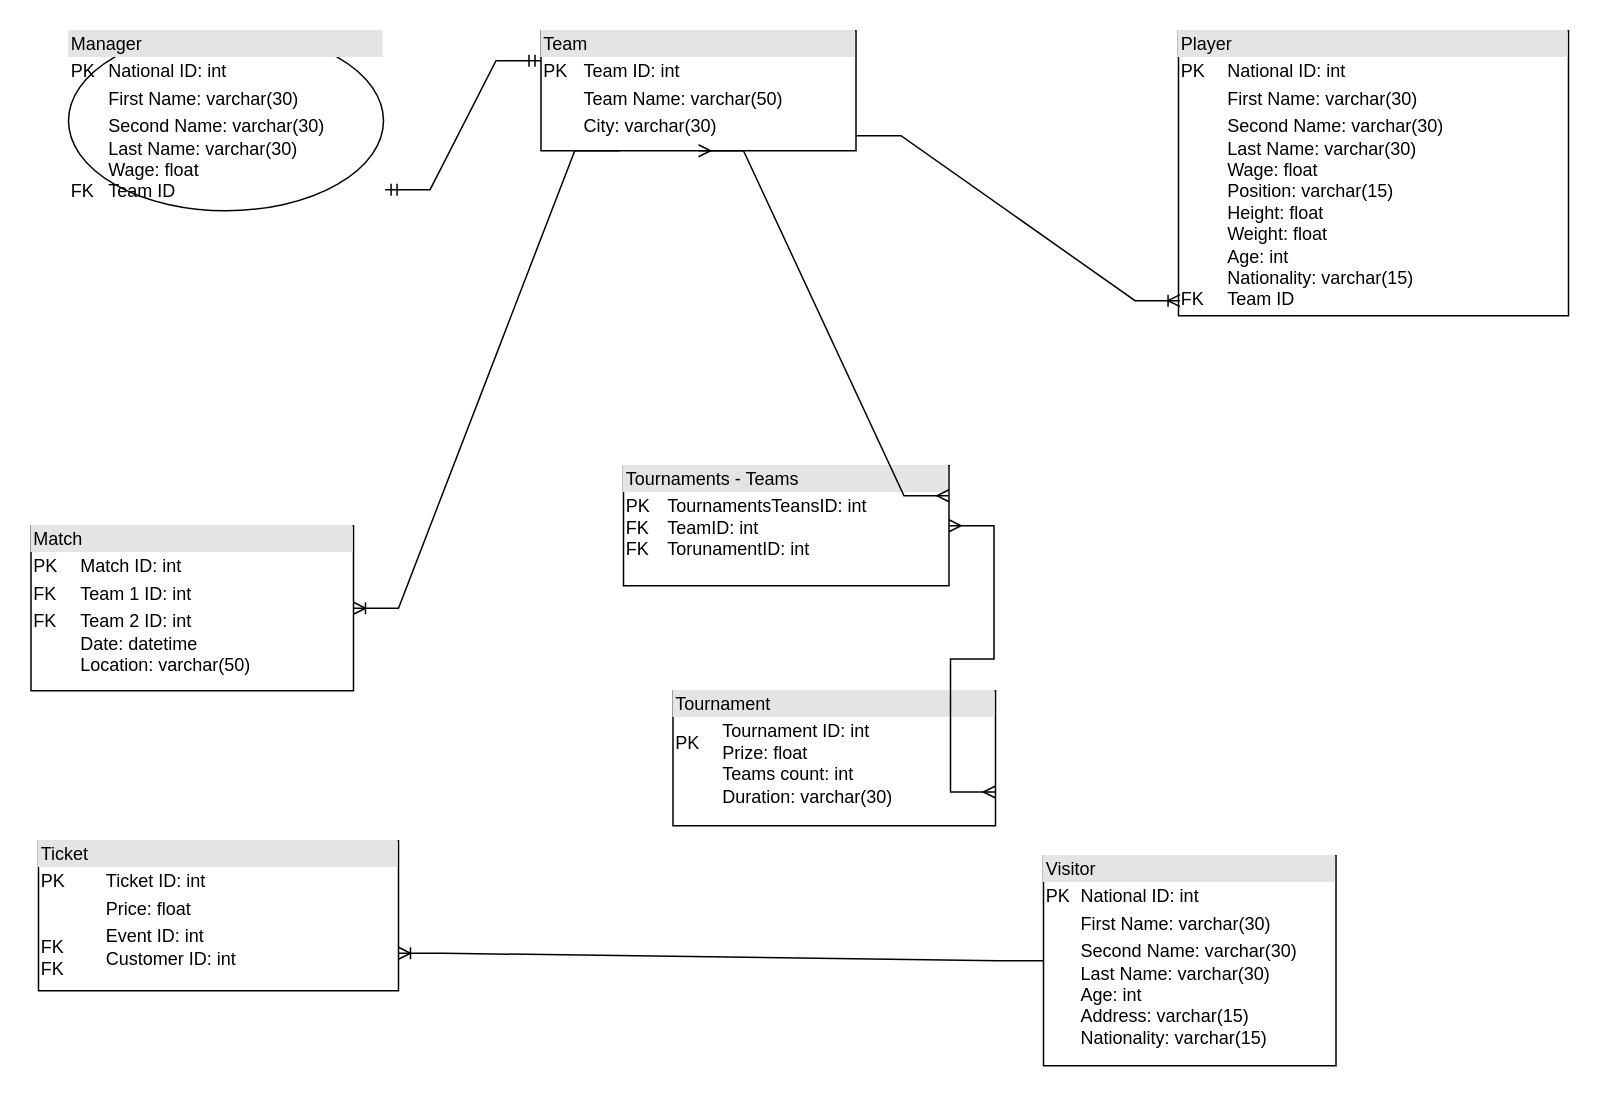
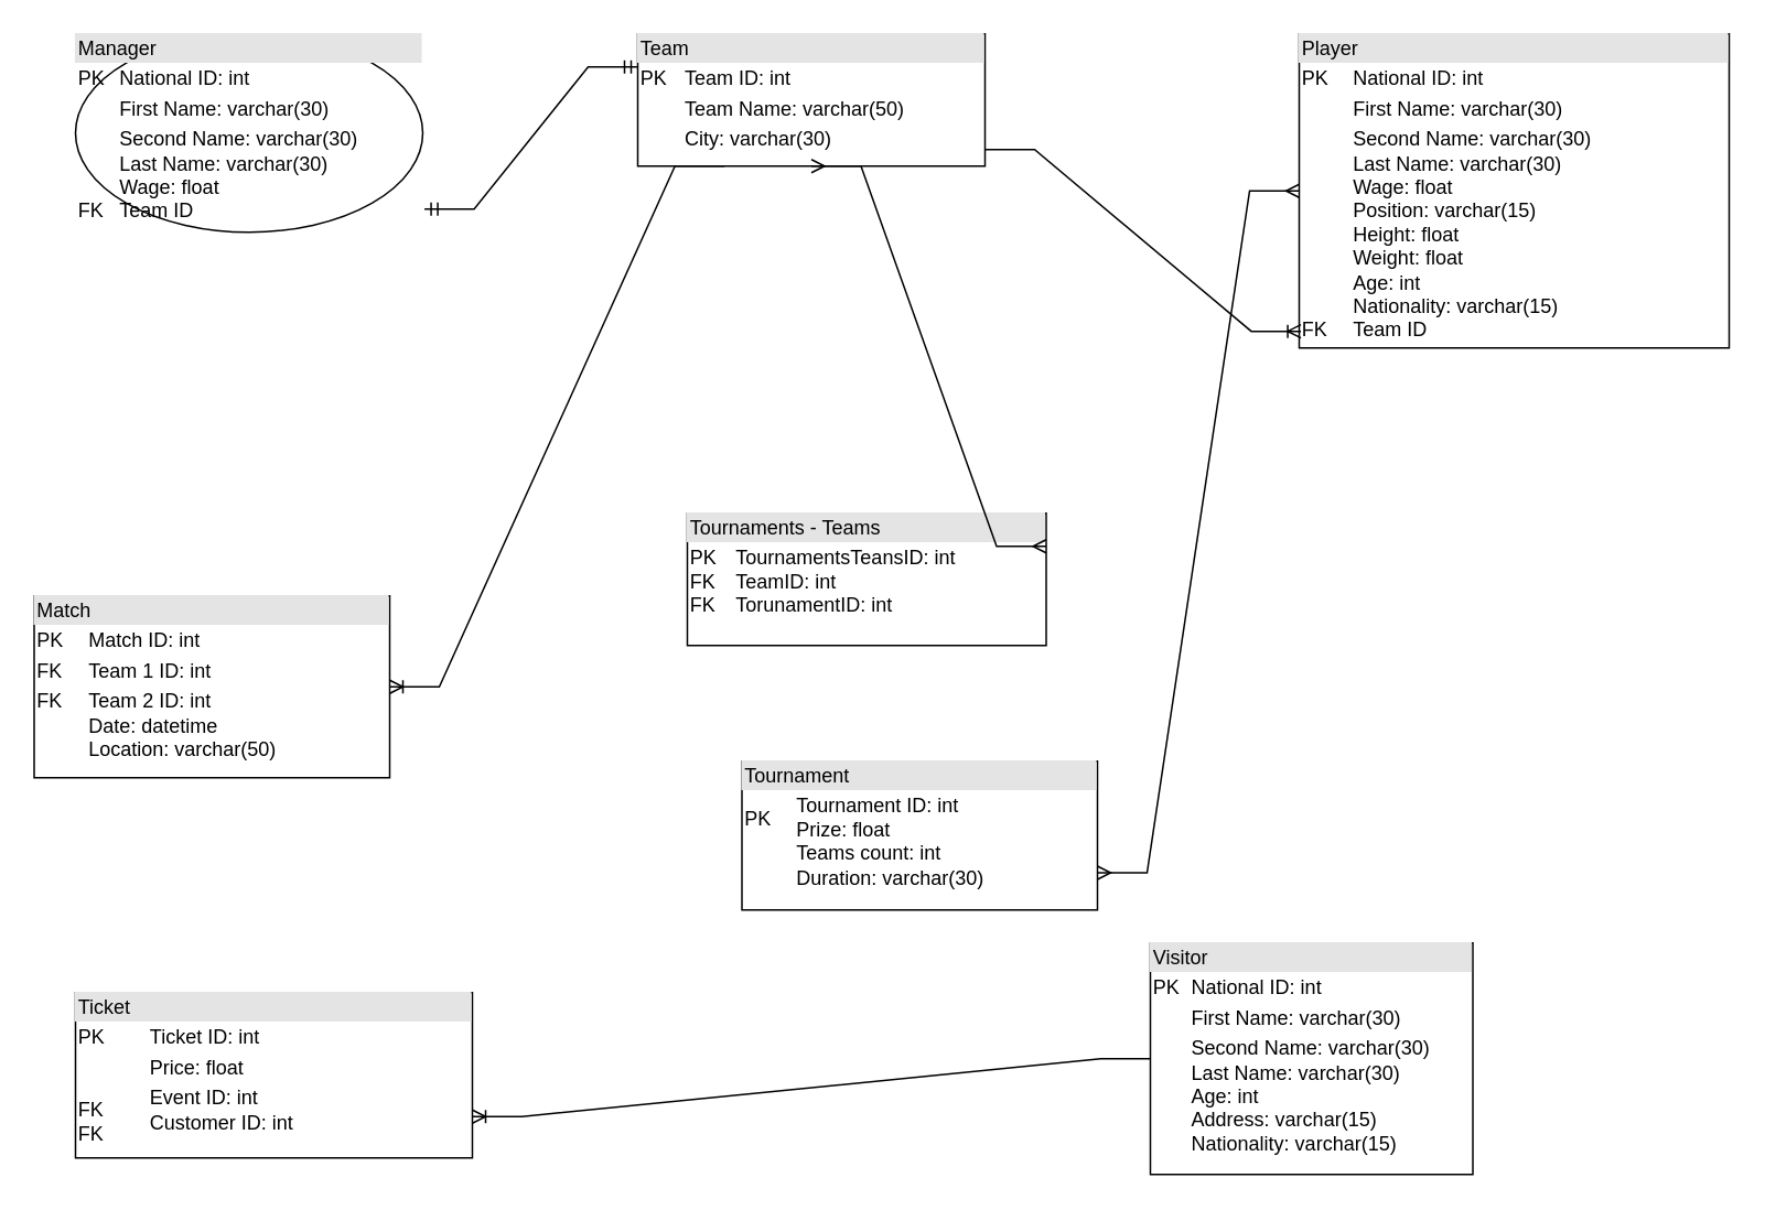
- <mxCell id="3" value="&lt;div style=&quot;box-sizing:border-box;width:100%;background:#e4e4e4;padding:2px;&quot;&gt;Team&lt;/div&gt;&lt;table style=&quot;width:100%;font-size:1em;&quot; cellpadding=&quot;2&quot; cellspacing=&quot;0&quot;&gt;&lt;tbody&gt;&lt;tr&gt;&lt;td&gt;PK&lt;/td&gt;&lt;td&gt;Team ID: int&lt;br&gt;&lt;/td&gt;&lt;/tr&gt;&lt;tr&gt;&lt;td&gt;&lt;br&gt;&lt;/td&gt;&lt;td&gt;Team Name: varchar(50)&lt;/td&gt;&lt;/tr&gt;&lt;tr&gt;&lt;td&gt;&lt;br&gt;&lt;/td&gt;&lt;td&gt;City: varchar(30)&lt;br&gt;&lt;/td&gt;&lt;/tr&gt;&lt;/tbody&gt;&lt;/table&gt;" style="verticalAlign=top;align=left;overflow=fill;html=1;" vertex="1" parent="1"><mxGeometry x="360" y="20" width="210" height="80" as="geometry" /></mxCell>
+ <mxCell id="3" value="&lt;div style=&quot;box-sizing:border-box;width:100%;background:#e4e4e4;padding:2px;&quot;&gt;Team&lt;/div&gt;&lt;table style=&quot;width:100%;font-size:1em;&quot; cellpadding=&quot;2&quot; cellspacing=&quot;0&quot;&gt;&lt;tbody&gt;&lt;tr&gt;&lt;td&gt;PK&lt;/td&gt;&lt;td&gt;Team ID: int&lt;br&gt;&lt;/td&gt;&lt;/tr&gt;&lt;tr&gt;&lt;td&gt;&lt;br&gt;&lt;/td&gt;&lt;td&gt;Team Name: varchar(50)&lt;/td&gt;&lt;/tr&gt;&lt;tr&gt;&lt;td&gt;&lt;br&gt;&lt;/td&gt;&lt;td&gt;City: varchar(30)&lt;br&gt;&lt;/td&gt;&lt;/tr&gt;&lt;/tbody&gt;&lt;/table&gt;" style="verticalAlign=top;align=left;overflow=fill;html=1;" vertex="1" parent="1"><mxGeometry x="385" y="20" width="210" height="80" as="geometry" /></mxCell>
- <mxCell id="7" value="&lt;div style=&quot;box-sizing:border-box;width:100%;background:#e4e4e4;padding:2px;&quot;&gt;Match&lt;/div&gt;&lt;table style=&quot;width:100%;font-size:1em;&quot; cellpadding=&quot;2&quot; cellspacing=&quot;0&quot;&gt;&lt;tbody&gt;&lt;tr&gt;&lt;td&gt;PK&lt;/td&gt;&lt;td&gt;Match ID: int&lt;br&gt;&lt;/td&gt;&lt;/tr&gt;&lt;tr&gt;&lt;td&gt;FK&lt;/td&gt;&lt;td&gt;Team 1 ID: int&lt;/td&gt;&lt;/tr&gt;&lt;tr&gt;&lt;td&gt;FK&lt;br&gt;&lt;br&gt;&lt;br&gt;&lt;br&gt;&lt;/td&gt;&lt;td&gt;Team 2 ID: int&lt;br&gt;Date: datetime&lt;br&gt;Location: varchar(50)&lt;br&gt;&lt;br&gt;&lt;/td&gt;&lt;/tr&gt;&lt;/tbody&gt;&lt;/table&gt;" style="verticalAlign=top;align=left;overflow=fill;html=1;" vertex="1" parent="1"><mxGeometry x="20" y="350" width="215" height="110" as="geometry" /></mxCell>
+ <mxCell id="7" value="&lt;div style=&quot;box-sizing:border-box;width:100%;background:#e4e4e4;padding:2px;&quot;&gt;Match&lt;/div&gt;&lt;table style=&quot;width:100%;font-size:1em;&quot; cellpadding=&quot;2&quot; cellspacing=&quot;0&quot;&gt;&lt;tbody&gt;&lt;tr&gt;&lt;td&gt;PK&lt;/td&gt;&lt;td&gt;Match ID: int&lt;br&gt;&lt;/td&gt;&lt;/tr&gt;&lt;tr&gt;&lt;td&gt;FK&lt;/td&gt;&lt;td&gt;Team 1 ID: int&lt;/td&gt;&lt;/tr&gt;&lt;tr&gt;&lt;td&gt;FK&lt;br&gt;&lt;br&gt;&lt;br&gt;&lt;br&gt;&lt;/td&gt;&lt;td&gt;Team 2 ID: int&lt;br&gt;Date: datetime&lt;br&gt;Location: varchar(50)&lt;br&gt;&lt;br&gt;&lt;/td&gt;&lt;/tr&gt;&lt;/tbody&gt;&lt;/table&gt;" style="verticalAlign=top;align=left;overflow=fill;html=1;" vertex="1" parent="1"><mxGeometry x="20" y="360" width="215" height="110" as="geometry" /></mxCell>
- <mxCell id="13" value="" style="edgeStyle=entityRelationEdgeStyle;fontSize=12;html=1;endArrow=ERmany;startArrow=ERmany;rounded=0;entryX=1;entryY=0.5;entryDx=0;entryDy=0;exitX=1;exitY=0.75;exitDx=0;exitDy=0;" edge="1" parent="1" source="8" target="9"><mxGeometry width="100" height="100" relative="1" as="geometry"><mxPoint x="655" y="720" as="sourcePoint" /><mxPoint x="775" y="370" as="targetPoint" /></mxGeometry></mxCell>
+ <mxCell id="13" value="" style="edgeStyle=entityRelationEdgeStyle;fontSize=12;html=1;endArrow=ERmany;startArrow=ERmany;rounded=0;exitX=1;exitY=0.75;exitDx=0;exitDy=0;" edge="1" parent="1" source="8" target="4"><mxGeometry width="100" height="100" relative="1" as="geometry"><mxPoint x="655" y="720" as="sourcePoint" /><mxPoint x="775" y="370" as="targetPoint" /></mxGeometry></mxCell>
- <mxCell id="6" value="&lt;div style=&quot;box-sizing:border-box;width:100%;background:#e4e4e4;padding:2px;&quot;&gt;Ticket&lt;/div&gt;&lt;table style=&quot;width:100%;font-size:1em;&quot; cellpadding=&quot;2&quot; cellspacing=&quot;0&quot;&gt;&lt;tbody&gt;&lt;tr&gt;&lt;td&gt;PK&lt;/td&gt;&lt;td&gt;Ticket ID: int&lt;br&gt;&lt;/td&gt;&lt;/tr&gt;&lt;tr&gt;&lt;td&gt;&lt;br&gt;&lt;/td&gt;&lt;td&gt;Price: float&lt;/td&gt;&lt;/tr&gt;&lt;tr&gt;&lt;td&gt;FK&lt;br&gt;FK&lt;/td&gt;&lt;td&gt;Event ID: int&lt;br&gt;Customer ID: int&lt;br&gt;&lt;br&gt;&lt;/td&gt;&lt;/tr&gt;&lt;/tbody&gt;&lt;/table&gt;" style="verticalAlign=top;align=left;overflow=fill;html=1;" vertex="1" parent="1"><mxGeometry x="25" y="560" width="240" height="100" as="geometry" /></mxCell>
+ <mxCell id="6" value="&lt;div style=&quot;box-sizing:border-box;width:100%;background:#e4e4e4;padding:2px;&quot;&gt;Ticket&lt;/div&gt;&lt;table style=&quot;width:100%;font-size:1em;&quot; cellpadding=&quot;2&quot; cellspacing=&quot;0&quot;&gt;&lt;tbody&gt;&lt;tr&gt;&lt;td&gt;PK&lt;/td&gt;&lt;td&gt;Ticket ID: int&lt;br&gt;&lt;/td&gt;&lt;/tr&gt;&lt;tr&gt;&lt;td&gt;&lt;br&gt;&lt;/td&gt;&lt;td&gt;Price: float&lt;/td&gt;&lt;/tr&gt;&lt;tr&gt;&lt;td&gt;FK&lt;br&gt;FK&lt;/td&gt;&lt;td&gt;Event ID: int&lt;br&gt;Customer ID: int&lt;br&gt;&lt;br&gt;&lt;/td&gt;&lt;/tr&gt;&lt;/tbody&gt;&lt;/table&gt;" style="verticalAlign=top;align=left;overflow=fill;html=1;" vertex="1" parent="1"><mxGeometry x="45" y="600" width="240" height="100" as="geometry" /></mxCell>
